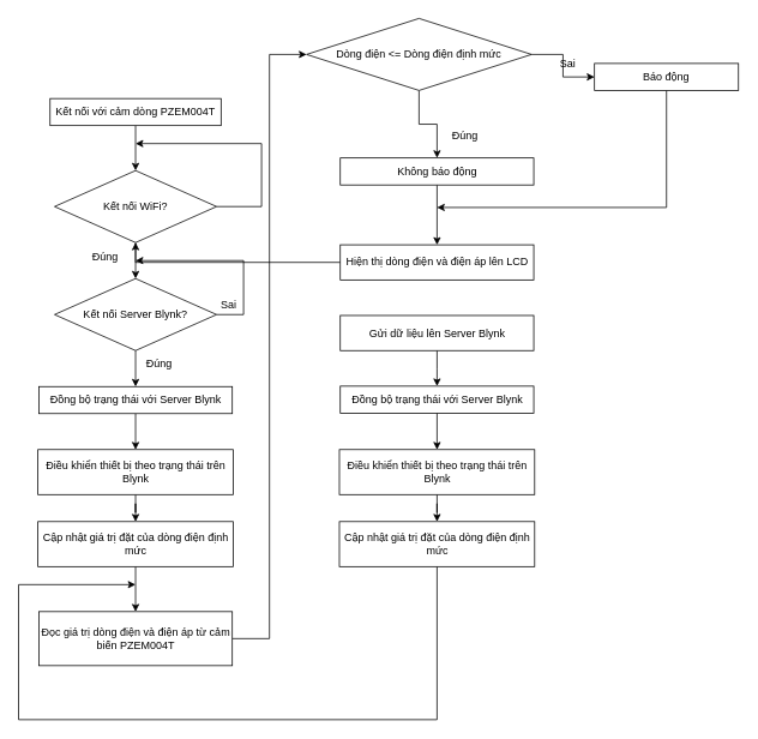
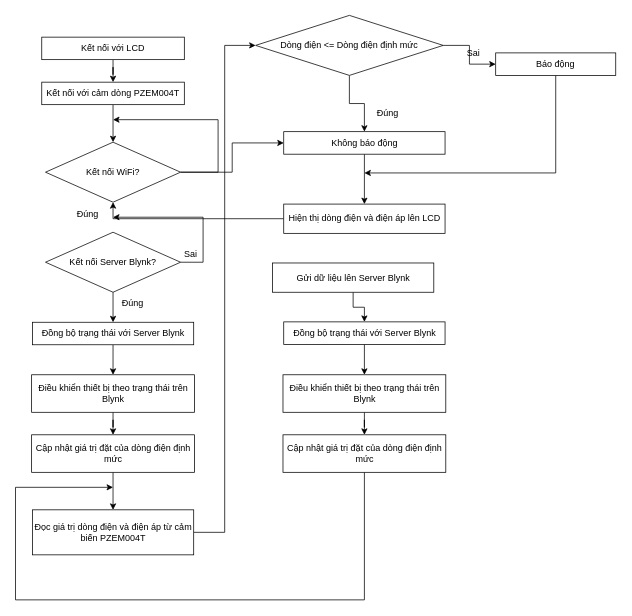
+ <mxCell id="3" value="Kết nối với LCD" style="rounded=0;whiteSpace=wrap;html=1;" vertex="1" parent="1"><mxGeometry x="55" y="49" width="190" height="30" as="geometry" /></mxCell>
+ <mxCell id="2" style="edgeStyle=orthogonalEdgeStyle;rounded=0;orthogonalLoop=1;jettySize=auto;html=1;entryX=0.5;entryY=0;entryDx=0;entryDy=0;" edge="1" parent="1" source="3" target="5"><mxGeometry relative="1" as="geometry" /></mxCell>
- <mxCell id="7" style="edgeStyle=orthogonalEdgeStyle;rounded=0;orthogonalLoop=1;jettySize=auto;html=1;entryX=0.5;entryY=0;entryDx=0;entryDy=0;" edge="1" parent="1" source="8" target="12"><mxGeometry relative="1" as="geometry" /></mxCell>
+ <mxCell id="7" style="edgeStyle=orthogonalEdgeStyle;rounded=0;orthogonalLoop=1;jettySize=auto;html=1;" edge="1" parent="1" source="8" target="23"><mxGeometry relative="1" as="geometry" /></mxCell>
- <mxCell id="31" value="Gửi dữ liệu lên Server Blynk" style="rounded=0;whiteSpace=wrap;html=1;" vertex="1" parent="1"><mxGeometry x="377.5" y="350" width="215" height="39" as="geometry" /></mxCell>
+ <mxCell id="31" value="Gửi dữ liệu lên Server Blynk" style="rounded=0;whiteSpace=wrap;html=1;" vertex="1" parent="1"><mxGeometry x="362.5" y="350" width="215" height="39" as="geometry" /></mxCell>
